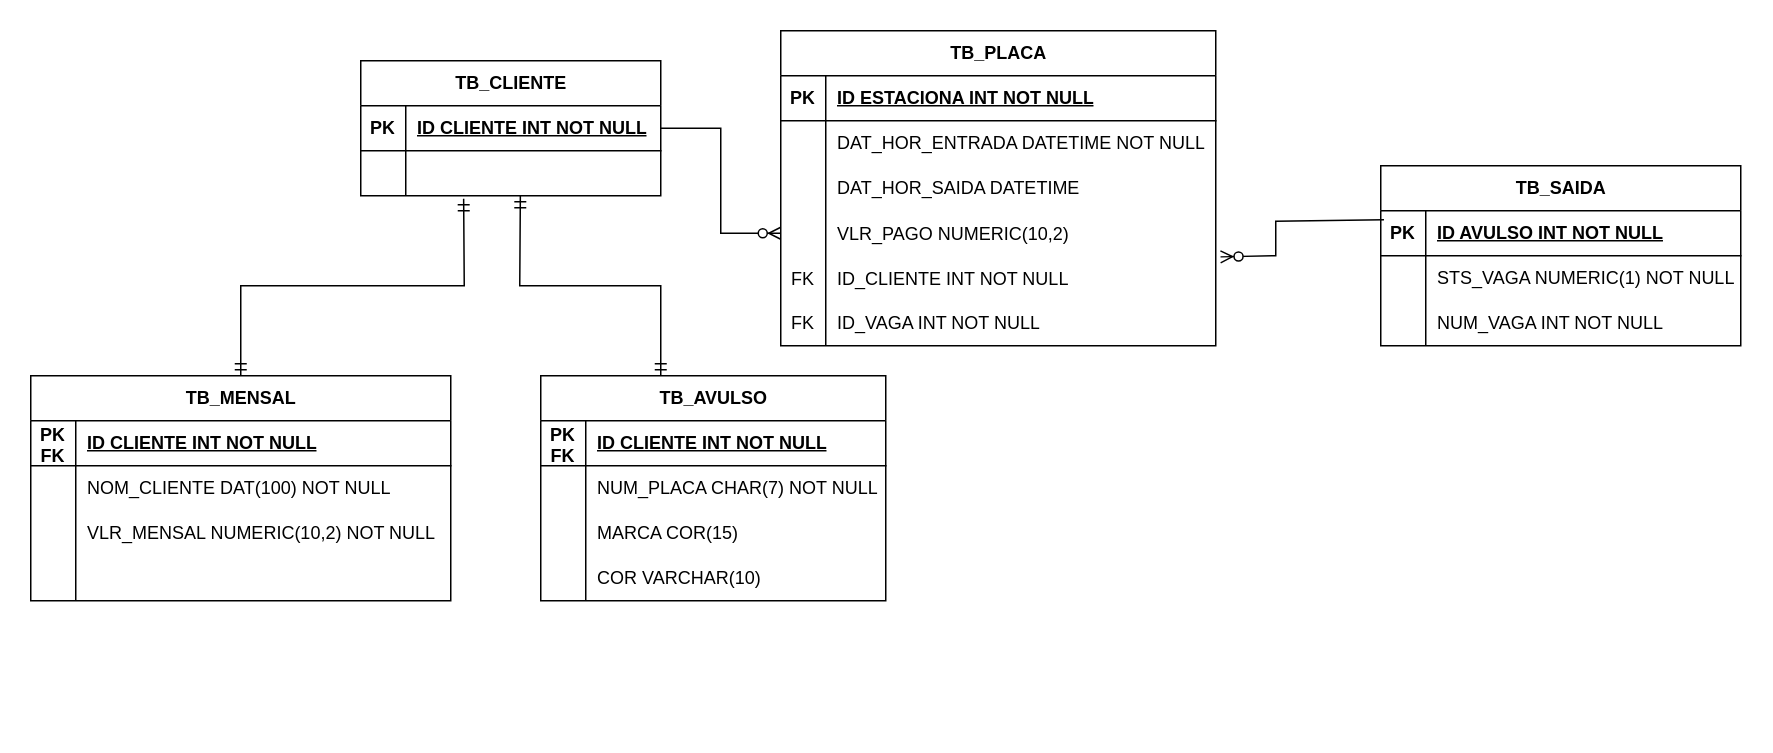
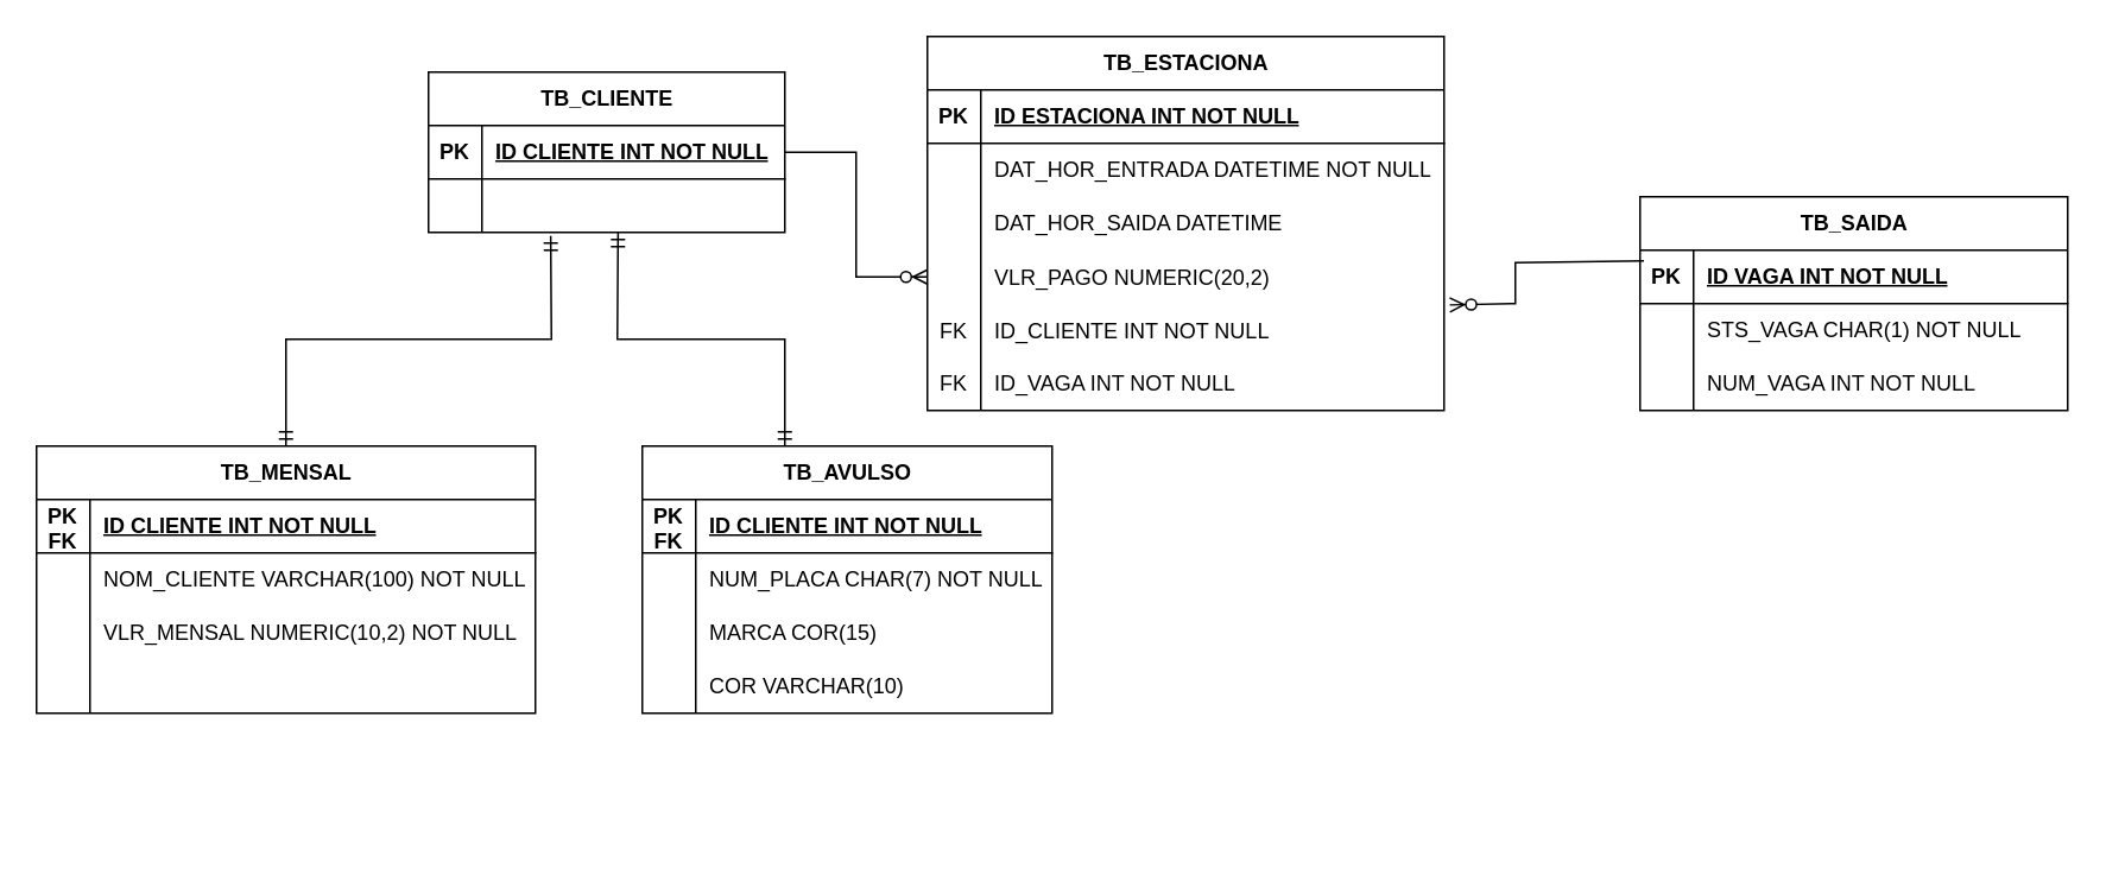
- <mxCell id="39" value="TB_PLACA" style="shape=table;startSize=30;container=1;collapsible=1;childLayout=tableLayout;fixedRows=1;rowLines=0;fontStyle=1;align=center;resizeLast=1;html=1;" vertex="1" parent="1"><mxGeometry x="520" y="20" width="290" height="210" as="geometry" /></mxCell>
+ <mxCell id="39" value="TB_ESTACIONA" style="shape=table;startSize=30;container=1;collapsible=1;childLayout=tableLayout;fixedRows=1;rowLines=0;fontStyle=1;align=center;resizeLast=1;html=1;" vertex="1" parent="1"><mxGeometry x="520" y="20" width="290" height="210" as="geometry" /></mxCell>
- <mxCell id="62" value="ID AVULSO INT NOT NULL" style="shape=partialRectangle;connectable=0;fillColor=none;top=0;left=0;bottom=0;right=0;align=left;spacingLeft=6;fontStyle=5;overflow=hidden;whiteSpace=wrap;html=1;" vertex="1" parent="60"><mxGeometry x="30" width="210" height="30" as="geometry"><mxRectangle width="210" height="30" as="alternateBounds" /></mxGeometry></mxCell>
+ <mxCell id="62" value="ID VAGA INT NOT NULL" style="shape=partialRectangle;connectable=0;fillColor=none;top=0;left=0;bottom=0;right=0;align=left;spacingLeft=6;fontStyle=5;overflow=hidden;whiteSpace=wrap;html=1;" vertex="1" parent="60"><mxGeometry x="30" width="210" height="30" as="geometry"><mxRectangle width="210" height="30" as="alternateBounds" /></mxGeometry></mxCell>
- <mxCell id="51" value="VLR_PAGO NUMERIC(10,2)" style="shape=partialRectangle;connectable=0;fillColor=none;top=0;left=0;bottom=0;right=0;align=left;spacingLeft=6;overflow=hidden;" vertex="1" parent="49"><mxGeometry x="30" width="260" height="30" as="geometry"><mxRectangle width="260" height="30" as="alternateBounds" /></mxGeometry></mxCell>
+ <mxCell id="51" value="VLR_PAGO NUMERIC(20,2)" style="shape=partialRectangle;connectable=0;fillColor=none;top=0;left=0;bottom=0;right=0;align=left;spacingLeft=6;overflow=hidden;" vertex="1" parent="49"><mxGeometry x="30" width="260" height="30" as="geometry"><mxRectangle width="260" height="30" as="alternateBounds" /></mxGeometry></mxCell>
- <mxCell id="65" value="STS_VAGA NUMERIC(1) NOT NULL" style="shape=partialRectangle;connectable=0;fillColor=none;top=0;left=0;bottom=0;right=0;align=left;spacingLeft=6;overflow=hidden;whiteSpace=wrap;html=1;" vertex="1" parent="63"><mxGeometry x="30" width="210" height="30" as="geometry"><mxRectangle width="210" height="30" as="alternateBounds" /></mxGeometry></mxCell>
+ <mxCell id="65" value="STS_VAGA CHAR(1) NOT NULL" style="shape=partialRectangle;connectable=0;fillColor=none;top=0;left=0;bottom=0;right=0;align=left;spacingLeft=6;overflow=hidden;whiteSpace=wrap;html=1;" vertex="1" parent="63"><mxGeometry x="30" width="210" height="30" as="geometry"><mxRectangle width="210" height="30" as="alternateBounds" /></mxGeometry></mxCell>
- <mxCell id="17" value="NOM_CLIENTE DAT(100) NOT NULL" style="shape=partialRectangle;connectable=0;fillColor=none;top=0;left=0;bottom=0;right=0;align=left;spacingLeft=6;overflow=hidden;whiteSpace=wrap;html=1;" vertex="1" parent="15"><mxGeometry x="30" width="250" height="30" as="geometry"><mxRectangle width="250" height="30" as="alternateBounds" /></mxGeometry></mxCell>
+ <mxCell id="17" value="NOM_CLIENTE VARCHAR(100) NOT NULL" style="shape=partialRectangle;connectable=0;fillColor=none;top=0;left=0;bottom=0;right=0;align=left;spacingLeft=6;overflow=hidden;whiteSpace=wrap;html=1;" vertex="1" parent="15"><mxGeometry x="30" width="250" height="30" as="geometry"><mxRectangle width="250" height="30" as="alternateBounds" /></mxGeometry></mxCell>
